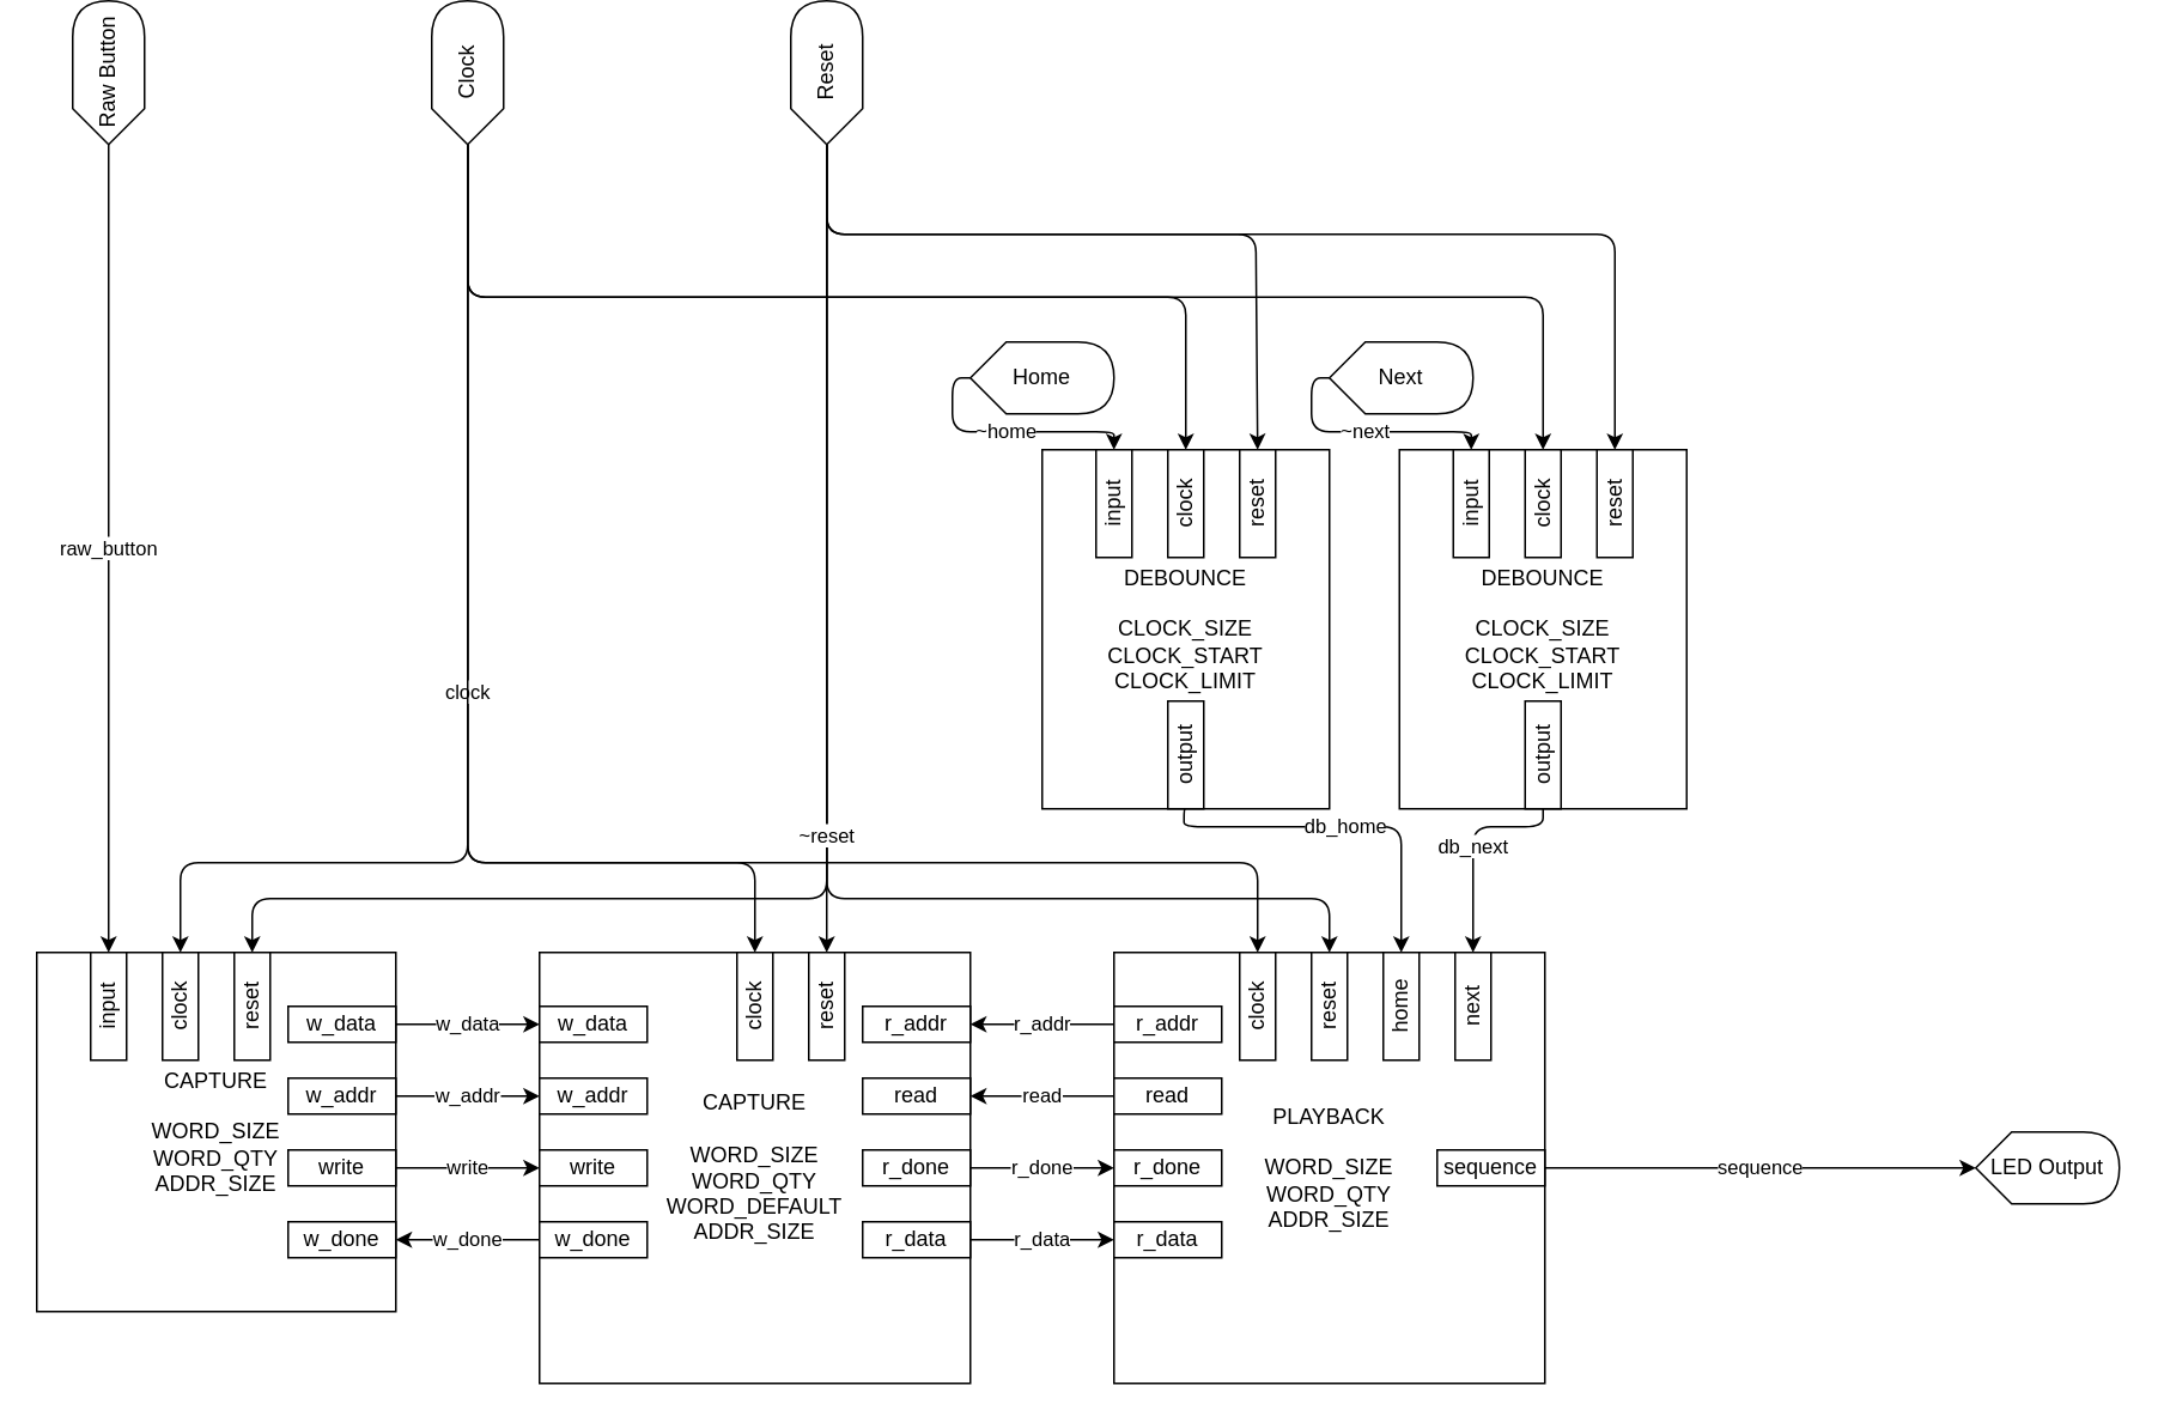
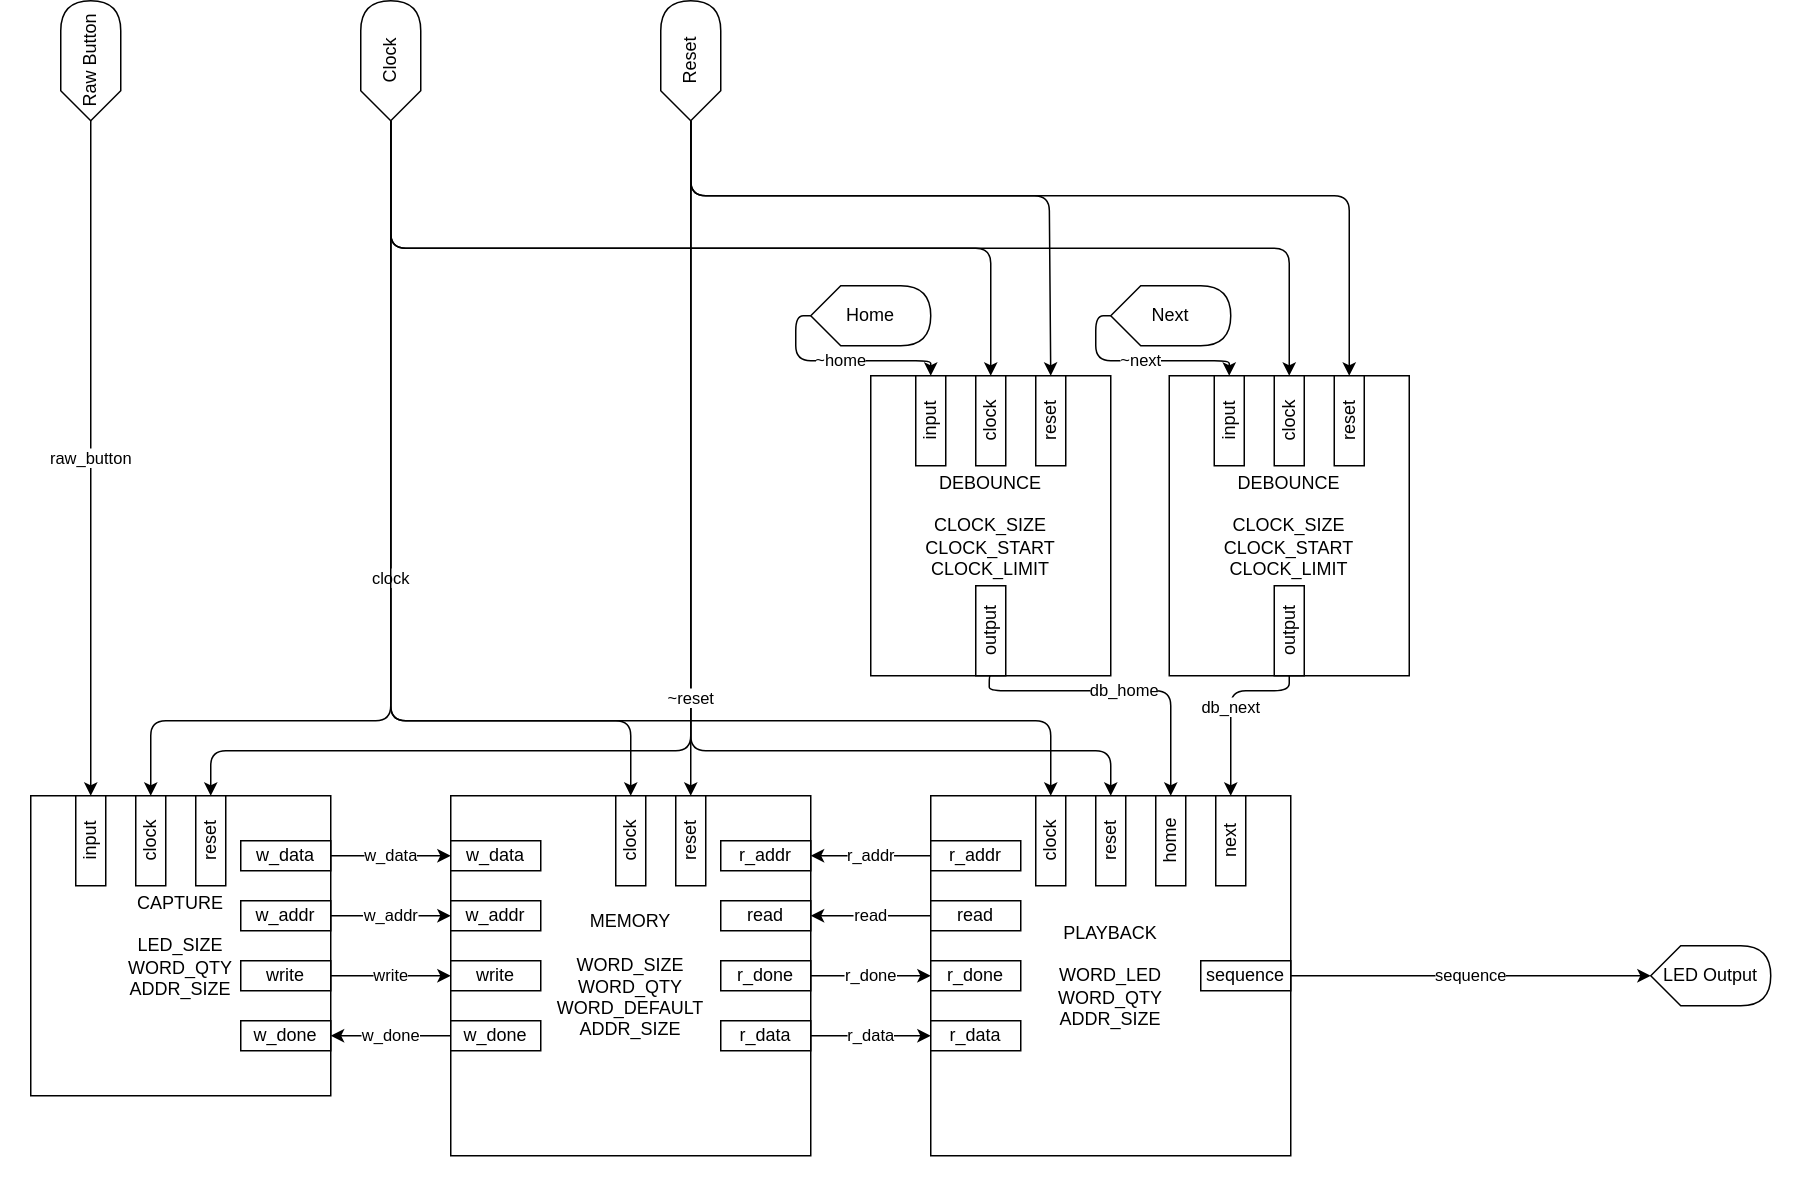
- <mxCell id="56" value="CAPTURE&lt;br&gt;&lt;br&gt;WORD_SIZE&lt;br&gt;WORD_QTY&lt;br&gt;ADDR_SIZE" style="whiteSpace=wrap;html=1;aspect=fixed;align=center;verticalAlign=middle;points=[[0,0,0,0,0],[0,0.25,0,0,0],[0,0.5,0,0,0],[0,0.75,0,0,0],[0,1,0,0,0],[0.25,0,0,0,0],[0.25,1,0,0,0],[0.5,0,0,0,0],[0.5,1,0,0,0],[0.75,0,0,0,0],[0.75,1,0,0,0],[1,0,0,0,0],[1,0.18,0,0,0],[1,0.34,0,0,0],[1,0.5,0,0,0],[1,0.66,0,0,0],[1,0.83,0,0,0],[1,1,0,0,0]];container=0;" parent="55" vertex="1"><mxGeometry width="200" height="200" as="geometry" /></mxCell>
+ <mxCell id="56" value="CAPTURE&lt;br&gt;&lt;br&gt;LED_SIZE&lt;br&gt;WORD_QTY&lt;br&gt;ADDR_SIZE" style="whiteSpace=wrap;html=1;aspect=fixed;align=center;verticalAlign=middle;points=[[0,0,0,0,0],[0,0.25,0,0,0],[0,0.5,0,0,0],[0,0.75,0,0,0],[0,1,0,0,0],[0.25,0,0,0,0],[0.25,1,0,0,0],[0.5,0,0,0,0],[0.5,1,0,0,0],[0.75,0,0,0,0],[0.75,1,0,0,0],[1,0,0,0,0],[1,0.18,0,0,0],[1,0.34,0,0,0],[1,0.5,0,0,0],[1,0.66,0,0,0],[1,0.83,0,0,0],[1,1,0,0,0]];container=0;" parent="55" vertex="1"><mxGeometry width="200" height="200" as="geometry" /></mxCell>
- <mxCell id="44" value="CAPTURE&lt;br&gt;&lt;br&gt;WORD_SIZE&lt;br&gt;WORD_QTY&lt;br&gt;WORD_DEFAULT&lt;br&gt;ADDR_SIZE" style="whiteSpace=wrap;html=1;aspect=fixed;align=center;verticalAlign=middle;points=[[0,0,0,0,0],[0,0.25,0,0,0],[0,0.5,0,0,0],[0,0.75,0,0,0],[0,1,0,0,0],[0.25,0,0,0,0],[0.25,1,0,0,0],[0.5,0,0,0,0],[0.5,1,0,0,0],[0.75,0,0,0,0],[0.75,1,0,0,0],[1,0,0,0,0],[1,0.25,0,0,0],[1,0.5,0,0,0],[1,0.75,0,0,0],[1,1,0,0,0]];container=0;" parent="43" vertex="1"><mxGeometry width="240" height="240" as="geometry" /></mxCell>
+ <mxCell id="44" value="MEMORY&lt;br&gt;&lt;br&gt;WORD_SIZE&lt;br&gt;WORD_QTY&lt;br&gt;WORD_DEFAULT&lt;br&gt;ADDR_SIZE" style="whiteSpace=wrap;html=1;aspect=fixed;align=center;verticalAlign=middle;points=[[0,0,0,0,0],[0,0.25,0,0,0],[0,0.5,0,0,0],[0,0.75,0,0,0],[0,1,0,0,0],[0.25,0,0,0,0],[0.25,1,0,0,0],[0.5,0,0,0,0],[0.5,1,0,0,0],[0.75,0,0,0,0],[0.75,1,0,0,0],[1,0,0,0,0],[1,0.25,0,0,0],[1,0.5,0,0,0],[1,0.75,0,0,0],[1,1,0,0,0]];container=0;" parent="43" vertex="1"><mxGeometry width="240" height="240" as="geometry" /></mxCell>
- <mxCell id="33" value="PLAYBACK&lt;br&gt;&lt;br&gt;WORD_SIZE&lt;br&gt;WORD_QTY&lt;br&gt;ADDR_SIZE" style="whiteSpace=wrap;html=1;aspect=fixed;align=center;verticalAlign=middle;" parent="32" vertex="1"><mxGeometry width="240" height="240" as="geometry" /></mxCell>
+ <mxCell id="33" value="PLAYBACK&lt;br&gt;&lt;br&gt;WORD_LED&lt;br&gt;WORD_QTY&lt;br&gt;ADDR_SIZE" style="whiteSpace=wrap;html=1;aspect=fixed;align=center;verticalAlign=middle;" parent="32" vertex="1"><mxGeometry width="240" height="240" as="geometry" /></mxCell>
